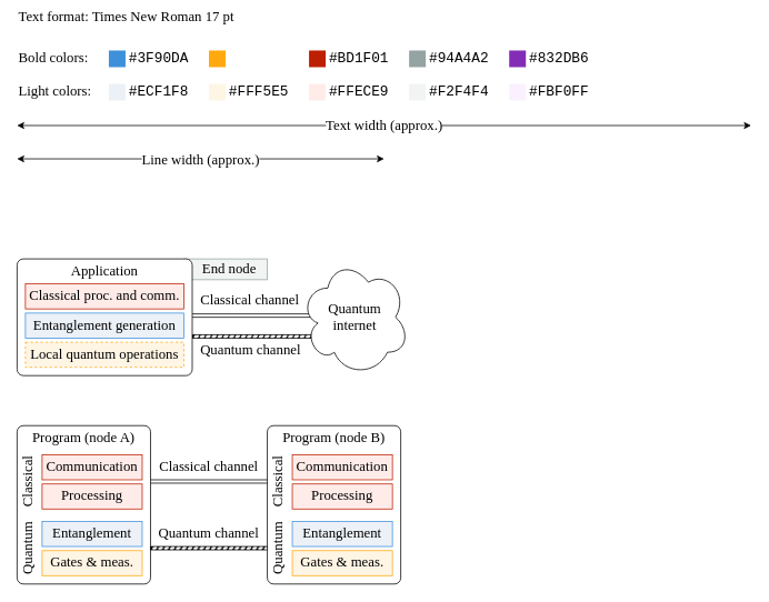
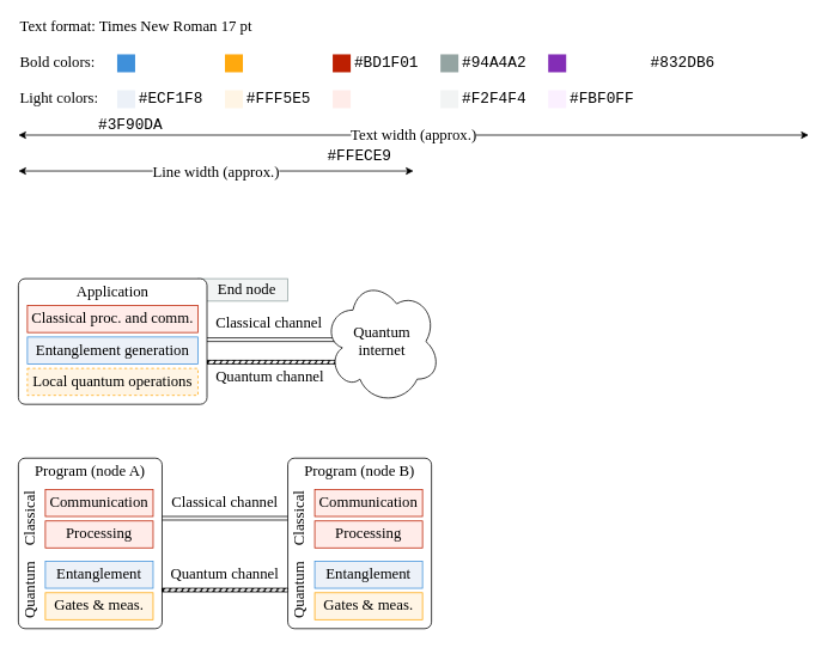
- <mxCell id="9" value="Text format: Times New Roman 17 pt" style="text;html=1;strokeColor=none;fillColor=none;align=left;verticalAlign=middle;whiteSpace=wrap;rounded=0;fontFamily=Times New Roman;fontSize=17;" parent="1" vertex="1"><mxGeometry x="20" y="10" width="280" height="20" as="geometry" /></mxCell>
+ <mxCell id="9" value="Text format: Times New Roman 17 pt" style="text;html=1;strokeColor=none;fillColor=none;align=left;verticalAlign=middle;whiteSpace=wrap;rounded=0;fontFamily=Times New Roman;fontSize=17;" parent="1" vertex="1"><mxGeometry x="20" y="20" width="280" height="20" as="geometry" /></mxCell>
- <mxCell id="17" value="&lt;span style=&quot;text-align: left&quot;&gt;#3F90DA&lt;/span&gt;" style="text;html=1;strokeColor=none;fillColor=none;align=center;verticalAlign=middle;whiteSpace=wrap;rounded=0;fontFamily=Courier New;fontSize=17;" parent="1" vertex="1"><mxGeometry x="150" y="60" width="80" height="20" as="geometry" /></mxCell>
+ <mxCell id="17" value="&lt;span style=&quot;text-align: left&quot;&gt;#3F90DA&lt;/span&gt;" style="text;html=1;strokeColor=none;fillColor=none;align=center;verticalAlign=middle;whiteSpace=wrap;rounded=0;fontFamily=Courier New;fontSize=17;" parent="1" vertex="1"><mxGeometry x="105" y="130" width="80" height="20" as="geometry" /></mxCell>
- <mxCell id="28" value="&lt;span style=&quot;text-align: left&quot;&gt;#&lt;/span&gt;832DB6" style="text;html=1;strokeColor=none;fillColor=none;align=center;verticalAlign=middle;whiteSpace=wrap;rounded=0;fontFamily=Courier New;fontSize=17;" parent="1" vertex="1"><mxGeometry x="630" y="60" width="80" height="20" as="geometry" /></mxCell>
+ <mxCell id="28" value="&lt;span style=&quot;text-align: left&quot;&gt;#&lt;/span&gt;832DB6" style="text;html=1;strokeColor=none;fillColor=none;align=center;verticalAlign=middle;whiteSpace=wrap;rounded=0;fontFamily=Courier New;fontSize=17;" parent="1" vertex="1"><mxGeometry x="720" y="60" width="80" height="20" as="geometry" /></mxCell>
- <mxCell id="24" value="&lt;span style=&quot;text-align: left&quot;&gt;#&lt;/span&gt;FFECE9" style="text;html=1;strokeColor=none;fillColor=none;align=center;verticalAlign=middle;whiteSpace=wrap;rounded=0;fontFamily=Courier New;fontSize=17;" parent="1" vertex="1"><mxGeometry x="390" y="100" width="80" height="20" as="geometry" /></mxCell>
+ <mxCell id="24" value="&lt;span style=&quot;text-align: left&quot;&gt;#&lt;/span&gt;FFECE9" style="text;html=1;strokeColor=none;fillColor=none;align=center;verticalAlign=middle;whiteSpace=wrap;rounded=0;fontFamily=Courier New;fontSize=17;" parent="1" vertex="1"><mxGeometry x="360" y="165" width="80" height="20" as="geometry" /></mxCell>
